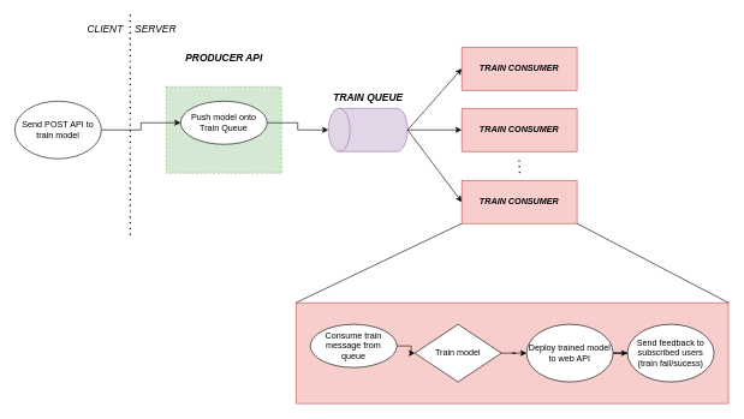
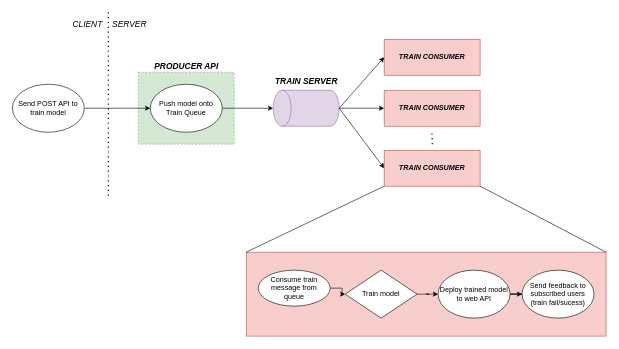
- <mxCell id="10" value="&lt;b&gt;&lt;i&gt;&lt;font style=&quot;font-size: 14px&quot;&gt;PRODUCER API&lt;/font&gt;&lt;/i&gt;&lt;/b&gt;" style="text;html=1;align=center;verticalAlign=middle;resizable=0;points=[];autosize=1;" vertex="1" parent="1"><mxGeometry x="250" y="70" width="120" height="20" as="geometry" /></mxCell>
+ <mxCell id="10" value="&lt;b&gt;&lt;i&gt;&lt;font style=&quot;font-size: 14px&quot;&gt;PRODUCER API&lt;/font&gt;&lt;/i&gt;&lt;/b&gt;" style="text;html=1;align=center;verticalAlign=middle;resizable=0;points=[];autosize=1;" vertex="1" parent="1"><mxGeometry x="250" y="100" width="120" height="20" as="geometry" /></mxCell>
- <mxCell id="9" value="&lt;b&gt;&lt;i&gt;&lt;font style=&quot;font-size: 14px&quot;&gt;TRAIN QUEUE&lt;/font&gt;&lt;/i&gt;&lt;/b&gt;" style="text;html=1;align=center;verticalAlign=middle;resizable=0;points=[];autosize=1;" vertex="1" parent="1"><mxGeometry x="455" y="125" width="110" height="20" as="geometry" /></mxCell>
+ <mxCell id="9" value="&lt;b&gt;&lt;i&gt;&lt;font style=&quot;font-size: 14px&quot;&gt;TRAIN SERVER&lt;/font&gt;&lt;/i&gt;&lt;/b&gt;" style="text;html=1;align=center;verticalAlign=middle;resizable=0;points=[];autosize=1;" vertex="1" parent="1"><mxGeometry x="455" y="125" width="110" height="20" as="geometry" /></mxCell>
- <mxCell id="7" value="Push model onto Train Queue" style="ellipse;whiteSpace=wrap;html=1;" vertex="1" parent="1"><mxGeometry x="250" y="140" width="120" height="60" as="geometry" /></mxCell>
+ <mxCell id="7" value="Push model onto Train Queue" style="ellipse;whiteSpace=wrap;html=1;" vertex="1" parent="1"><mxGeometry x="250" y="140" width="120" height="80" as="geometry" /></mxCell>
